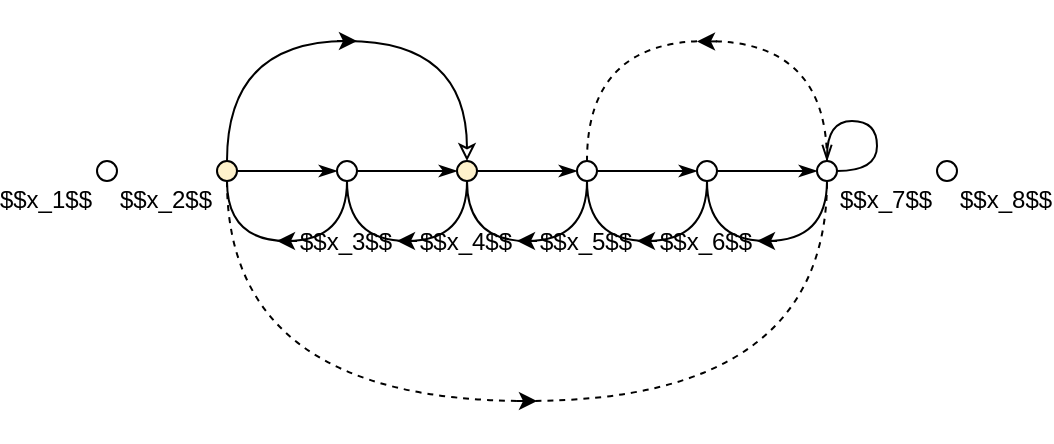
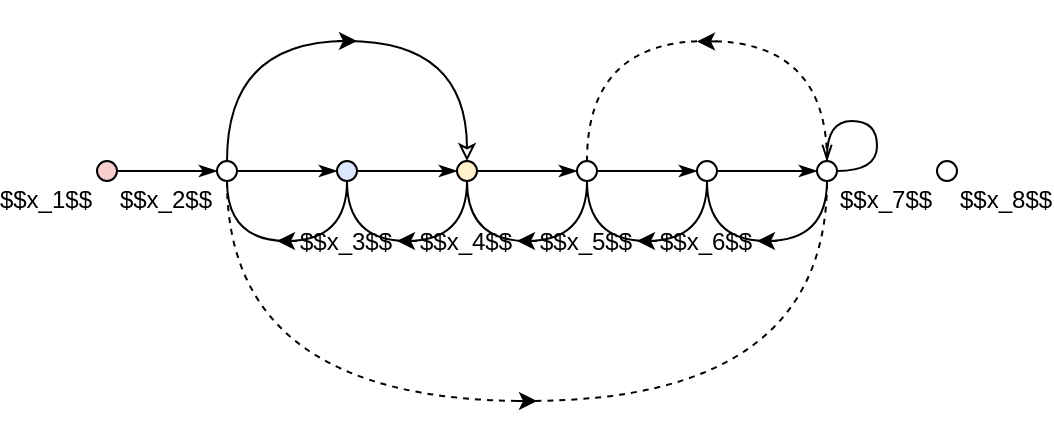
- <mxCell id="24" value="&lt;br&gt;&lt;br&gt;$$x_1$$" style="ellipse;whiteSpace=wrap;html=1;labelPosition=left;verticalLabelPosition=middle;align=right;verticalAlign=middle;shadow=0;" parent="2" vertex="1"><mxGeometry y="60" width="10" height="10" as="geometry" /></mxCell>
+ <mxCell id="24" value="&lt;br&gt;&lt;br&gt;$$x_1$$" style="ellipse;whiteSpace=wrap;html=1;labelPosition=left;verticalLabelPosition=middle;align=right;verticalAlign=middle;shadow=0;fillColor=#f8cecc;" parent="2" vertex="1"><mxGeometry y="60" width="10" height="10" as="geometry" /></mxCell>
+ <mxCell id="23" style="edgeStyle=orthogonalEdgeStyle;orthogonalLoop=1;jettySize=auto;html=1;exitX=1;exitY=0.5;exitDx=0;exitDy=0;entryX=0;entryY=0.5;entryDx=0;entryDy=0;endArrow=classicThin;endFill=1;startArrow=none;startFill=0;rounded=0;jumpStyle=none;anchorPointDirection=1;backgroundOutline=0;movable=0;shadow=0;" parent="2" source="24" target="20" edge="1"><mxGeometry relative="1" as="geometry" /></mxCell>
- <mxCell id="20" value="&lt;br style=&quot;white-space: normal&quot;&gt;&lt;br style=&quot;white-space: normal&quot;&gt;&lt;span style=&quot;white-space: normal&quot;&gt;$$x_2$$&lt;/span&gt;" style="ellipse;whiteSpace=wrap;html=1;labelPosition=left;verticalLabelPosition=middle;align=right;verticalAlign=middle;shadow=0;fillColor=#fff2cc;" parent="2" vertex="1"><mxGeometry x="60" y="60" width="10" height="10" as="geometry" /></mxCell>
+ <mxCell id="20" value="&lt;br style=&quot;white-space: normal&quot;&gt;&lt;br style=&quot;white-space: normal&quot;&gt;&lt;span style=&quot;white-space: normal&quot;&gt;$$x_2$$&lt;/span&gt;" style="ellipse;whiteSpace=wrap;html=1;labelPosition=left;verticalLabelPosition=middle;align=right;verticalAlign=middle;shadow=0;" parent="2" vertex="1"><mxGeometry x="60" y="60" width="10" height="10" as="geometry" /></mxCell>
- <mxCell id="3" value="&lt;br&gt;&lt;br style=&quot;white-space: normal&quot;&gt;&lt;br style=&quot;white-space: normal&quot;&gt;&lt;span style=&quot;white-space: normal&quot;&gt;&lt;br&gt;&lt;br&gt;$$x_3$$&lt;/span&gt;" style="ellipse;whiteSpace=wrap;html=1;shadow=0;" parent="2" vertex="1"><mxGeometry x="120" y="60" width="10" height="10" as="geometry" /></mxCell>
+ <mxCell id="3" value="&lt;br&gt;&lt;br style=&quot;white-space: normal&quot;&gt;&lt;br style=&quot;white-space: normal&quot;&gt;&lt;span style=&quot;white-space: normal&quot;&gt;&lt;br&gt;&lt;br&gt;$$x_3$$&lt;/span&gt;" style="ellipse;whiteSpace=wrap;html=1;shadow=0;fillColor=#dae8fc;" parent="2" vertex="1"><mxGeometry x="120" y="60" width="10" height="10" as="geometry" /></mxCell>
